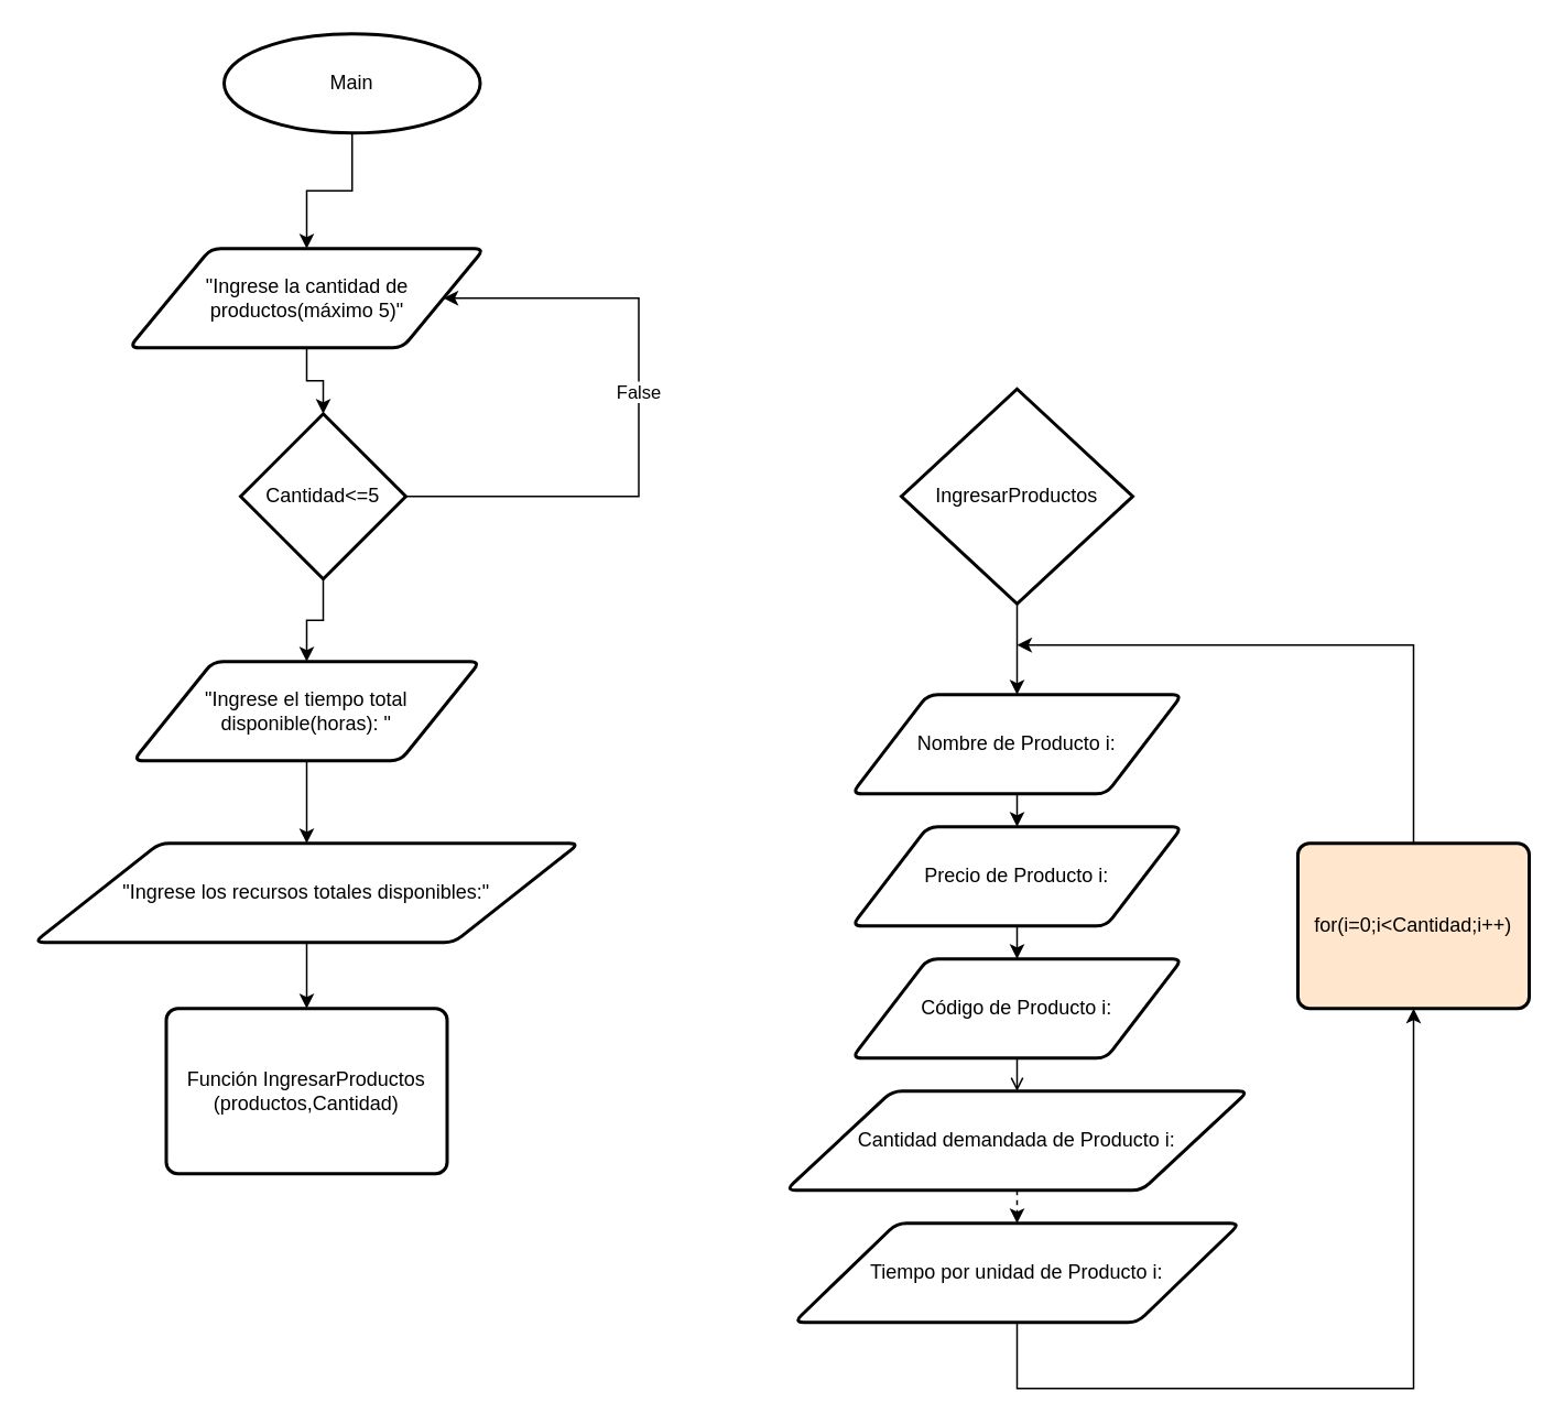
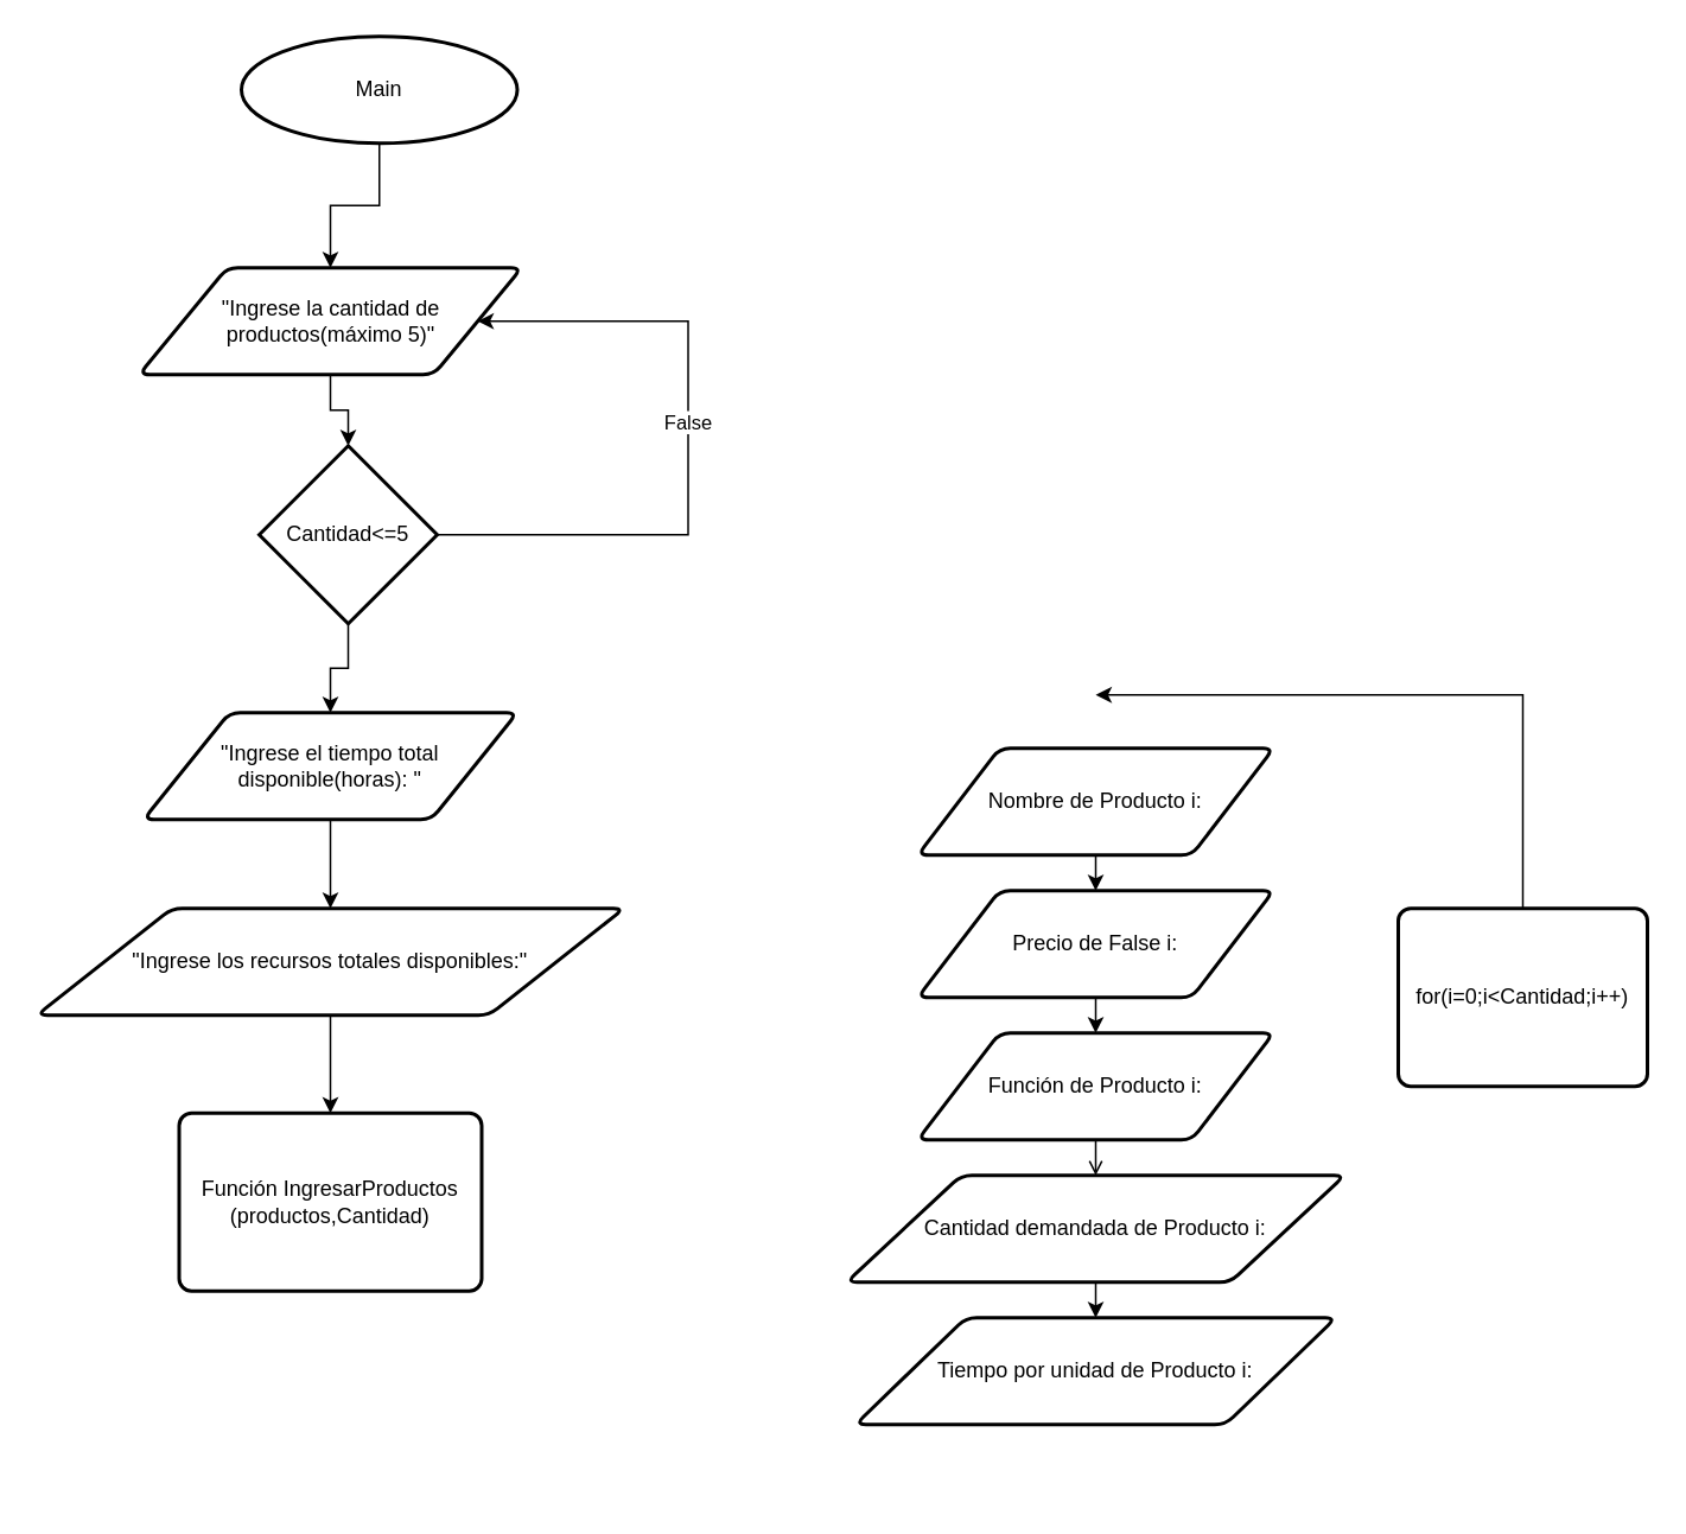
- <mxCell id="28" value="IngresarProductos" style="strokeWidth=2;html=1;shape=mxgraph.flowchart.decision;whiteSpace=wrap;" vertex="1" parent="1"><mxGeometry x="545" y="235" width="140" height="130" as="geometry" /></mxCell>
- <mxCell id="27" style="edgeStyle=orthogonalEdgeStyle;rounded=0;orthogonalLoop=1;jettySize=auto;html=1;entryX=0.5;entryY=0;entryDx=0;entryDy=0;" edge="1" parent="1" source="28" target="17"><mxGeometry relative="1" as="geometry" /></mxCell>
- <mxCell id="19" value="Precio de Producto i: " style="shape=parallelogram;html=1;strokeWidth=2;perimeter=parallelogramPerimeter;whiteSpace=wrap;rounded=1;arcSize=12;size=0.23;" vertex="1" parent="1"><mxGeometry x="515" y="500" width="200" height="60" as="geometry" /></mxCell>
+ <mxCell id="19" value="Precio de False i: " style="shape=parallelogram;html=1;strokeWidth=2;perimeter=parallelogramPerimeter;whiteSpace=wrap;rounded=1;arcSize=12;size=0.23;" vertex="1" parent="1"><mxGeometry x="515" y="500" width="200" height="60" as="geometry" /></mxCell>
- <mxCell id="15" value="for(i=0;i&amp;lt;Cantidad;i++)" style="rounded=1;whiteSpace=wrap;html=1;absoluteArcSize=1;arcSize=14;strokeWidth=2;fillColor=#ffe6cc;" vertex="1" parent="1"><mxGeometry x="785" y="510" width="140" height="100" as="geometry" /></mxCell>
+ <mxCell id="15" value="for(i=0;i&amp;lt;Cantidad;i++)" style="rounded=1;whiteSpace=wrap;html=1;absoluteArcSize=1;arcSize=14;strokeWidth=2;" vertex="1" parent="1"><mxGeometry x="785" y="510" width="140" height="100" as="geometry" /></mxCell>
- <mxCell id="21" value="Código de Producto i: " style="shape=parallelogram;html=1;strokeWidth=2;perimeter=parallelogramPerimeter;whiteSpace=wrap;rounded=1;arcSize=12;size=0.23;" vertex="1" parent="1"><mxGeometry x="515" y="580" width="200" height="60" as="geometry" /></mxCell>
+ <mxCell id="21" value="Función de Producto i: " style="shape=parallelogram;html=1;strokeWidth=2;perimeter=parallelogramPerimeter;whiteSpace=wrap;rounded=1;arcSize=12;size=0.23;" vertex="1" parent="1"><mxGeometry x="515" y="580" width="200" height="60" as="geometry" /></mxCell>
- <mxCell id="26" value="Función IngresarProductos (productos,Cantidad)" style="rounded=1;whiteSpace=wrap;html=1;absoluteArcSize=1;arcSize=14;strokeWidth=2;" vertex="1" parent="1"><mxGeometry x="100" y="610" width="170" height="100" as="geometry" /></mxCell>
+ <mxCell id="26" value="Función IngresarProductos (productos,Cantidad)" style="rounded=1;whiteSpace=wrap;html=1;absoluteArcSize=1;arcSize=14;strokeWidth=2;" vertex="1" parent="1"><mxGeometry x="100" y="625" width="170" height="100" as="geometry" /></mxCell>
- <mxCell id="22" style="edgeStyle=orthogonalEdgeStyle;rounded=0;orthogonalLoop=1;jettySize=auto;html=1;exitX=0.5;exitY=1;exitDx=0;exitDy=0;entryX=0.5;entryY=0;entryDx=0;entryDy=0;dashed=1;" edge="1" parent="1" source="23" target="25"><mxGeometry relative="1" as="geometry" /></mxCell>
+ <mxCell id="22" style="edgeStyle=orthogonalEdgeStyle;rounded=0;orthogonalLoop=1;jettySize=auto;html=1;exitX=0.5;exitY=1;exitDx=0;exitDy=0;entryX=0.5;entryY=0;entryDx=0;entryDy=0;" edge="1" parent="1" source="23" target="25"><mxGeometry relative="1" as="geometry" /></mxCell>
- <mxCell id="24" style="edgeStyle=orthogonalEdgeStyle;rounded=0;orthogonalLoop=1;jettySize=auto;html=1;exitX=0.5;exitY=1;exitDx=0;exitDy=0;entryX=0.5;entryY=1;entryDx=0;entryDy=0;" edge="1" parent="1" source="25" target="15"><mxGeometry relative="1" as="geometry"><Array as="points"><mxPoint x="615" y="840" /><mxPoint x="855" y="840" /></Array></mxGeometry></mxCell>
